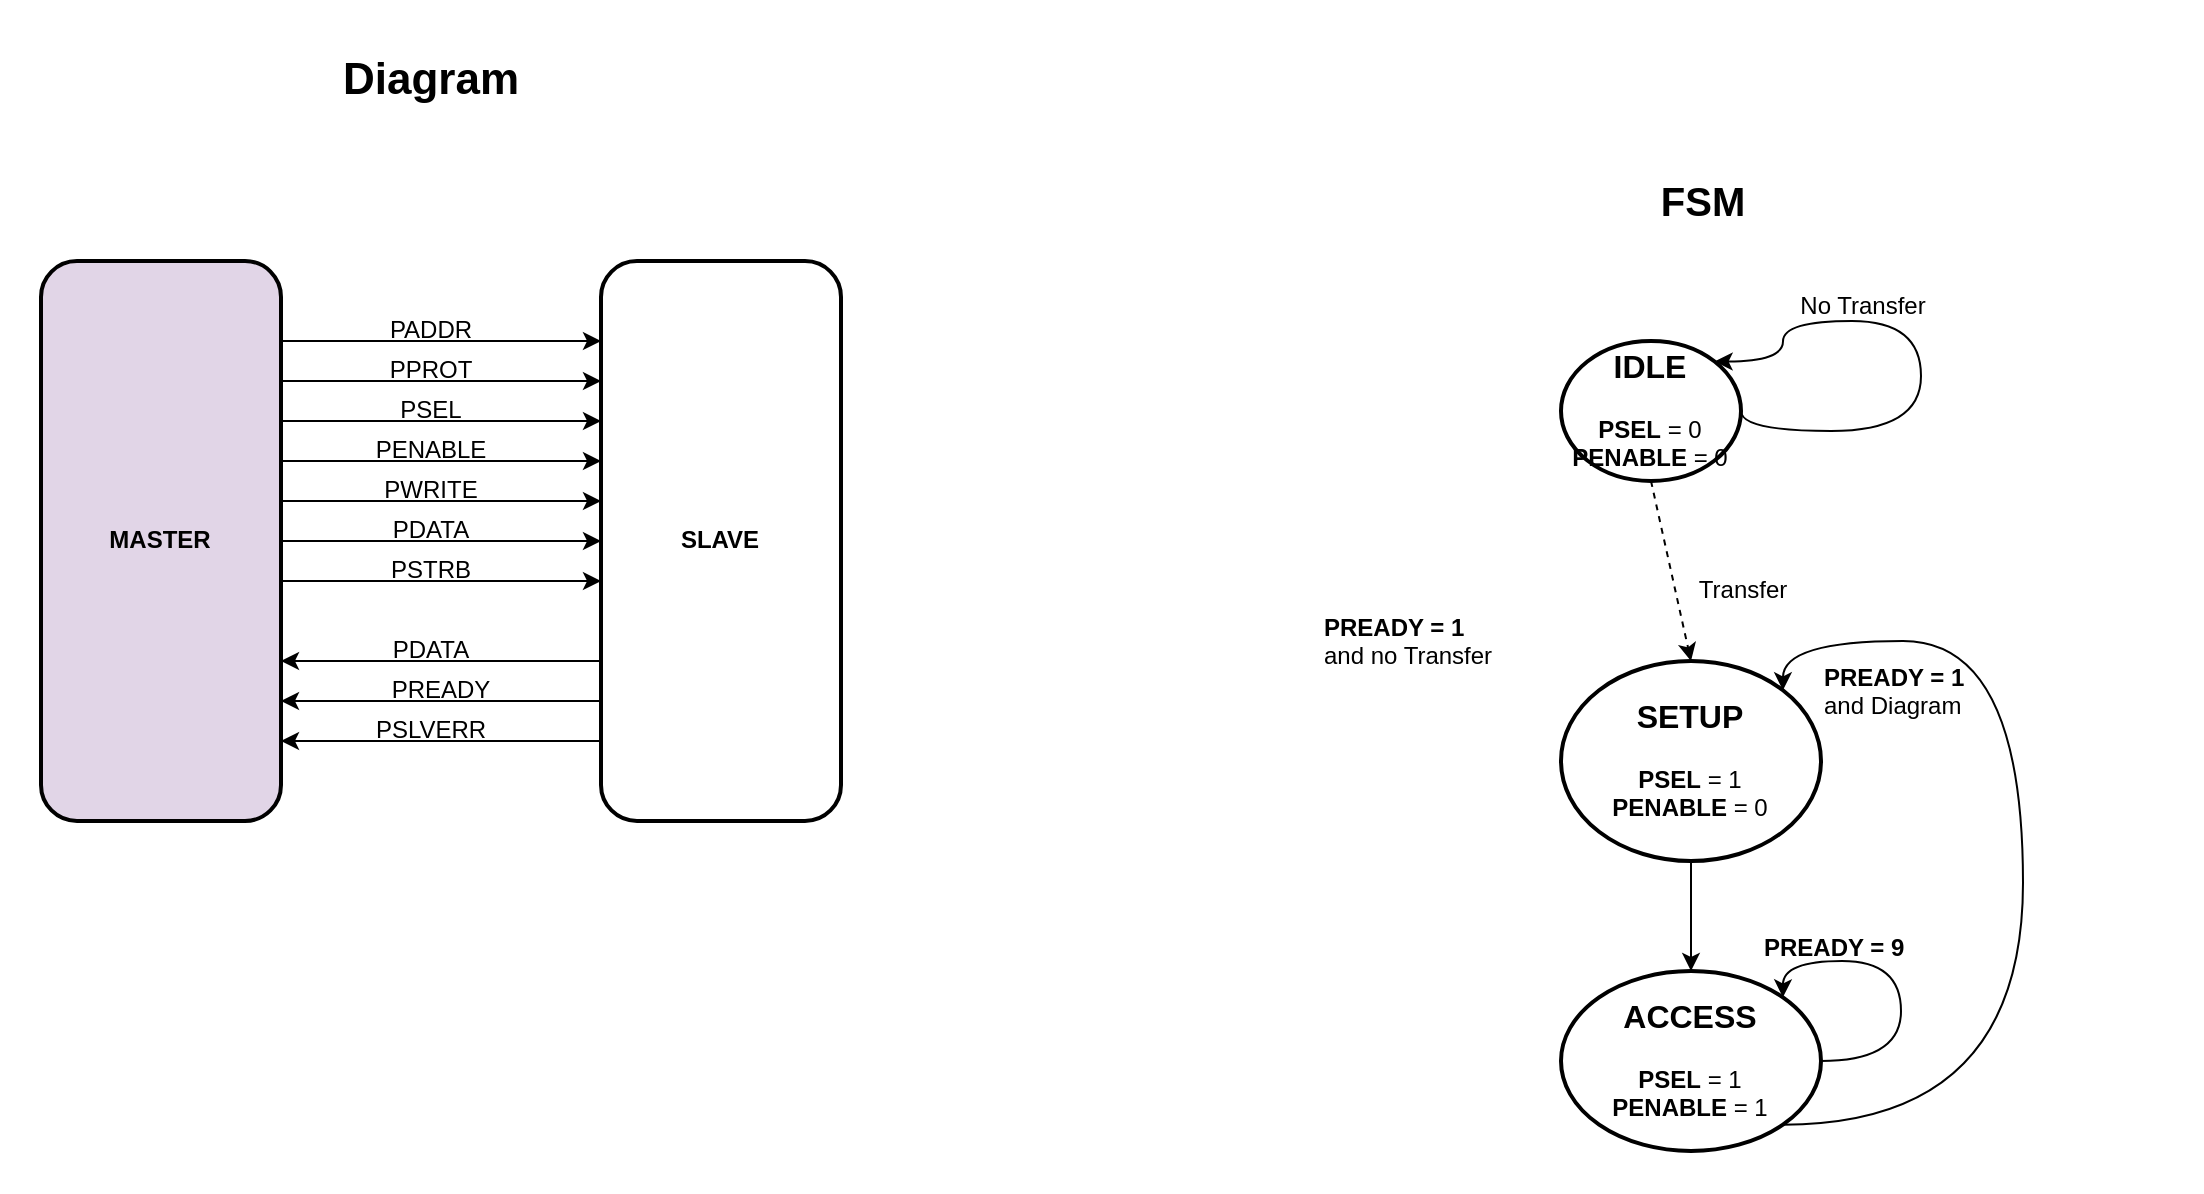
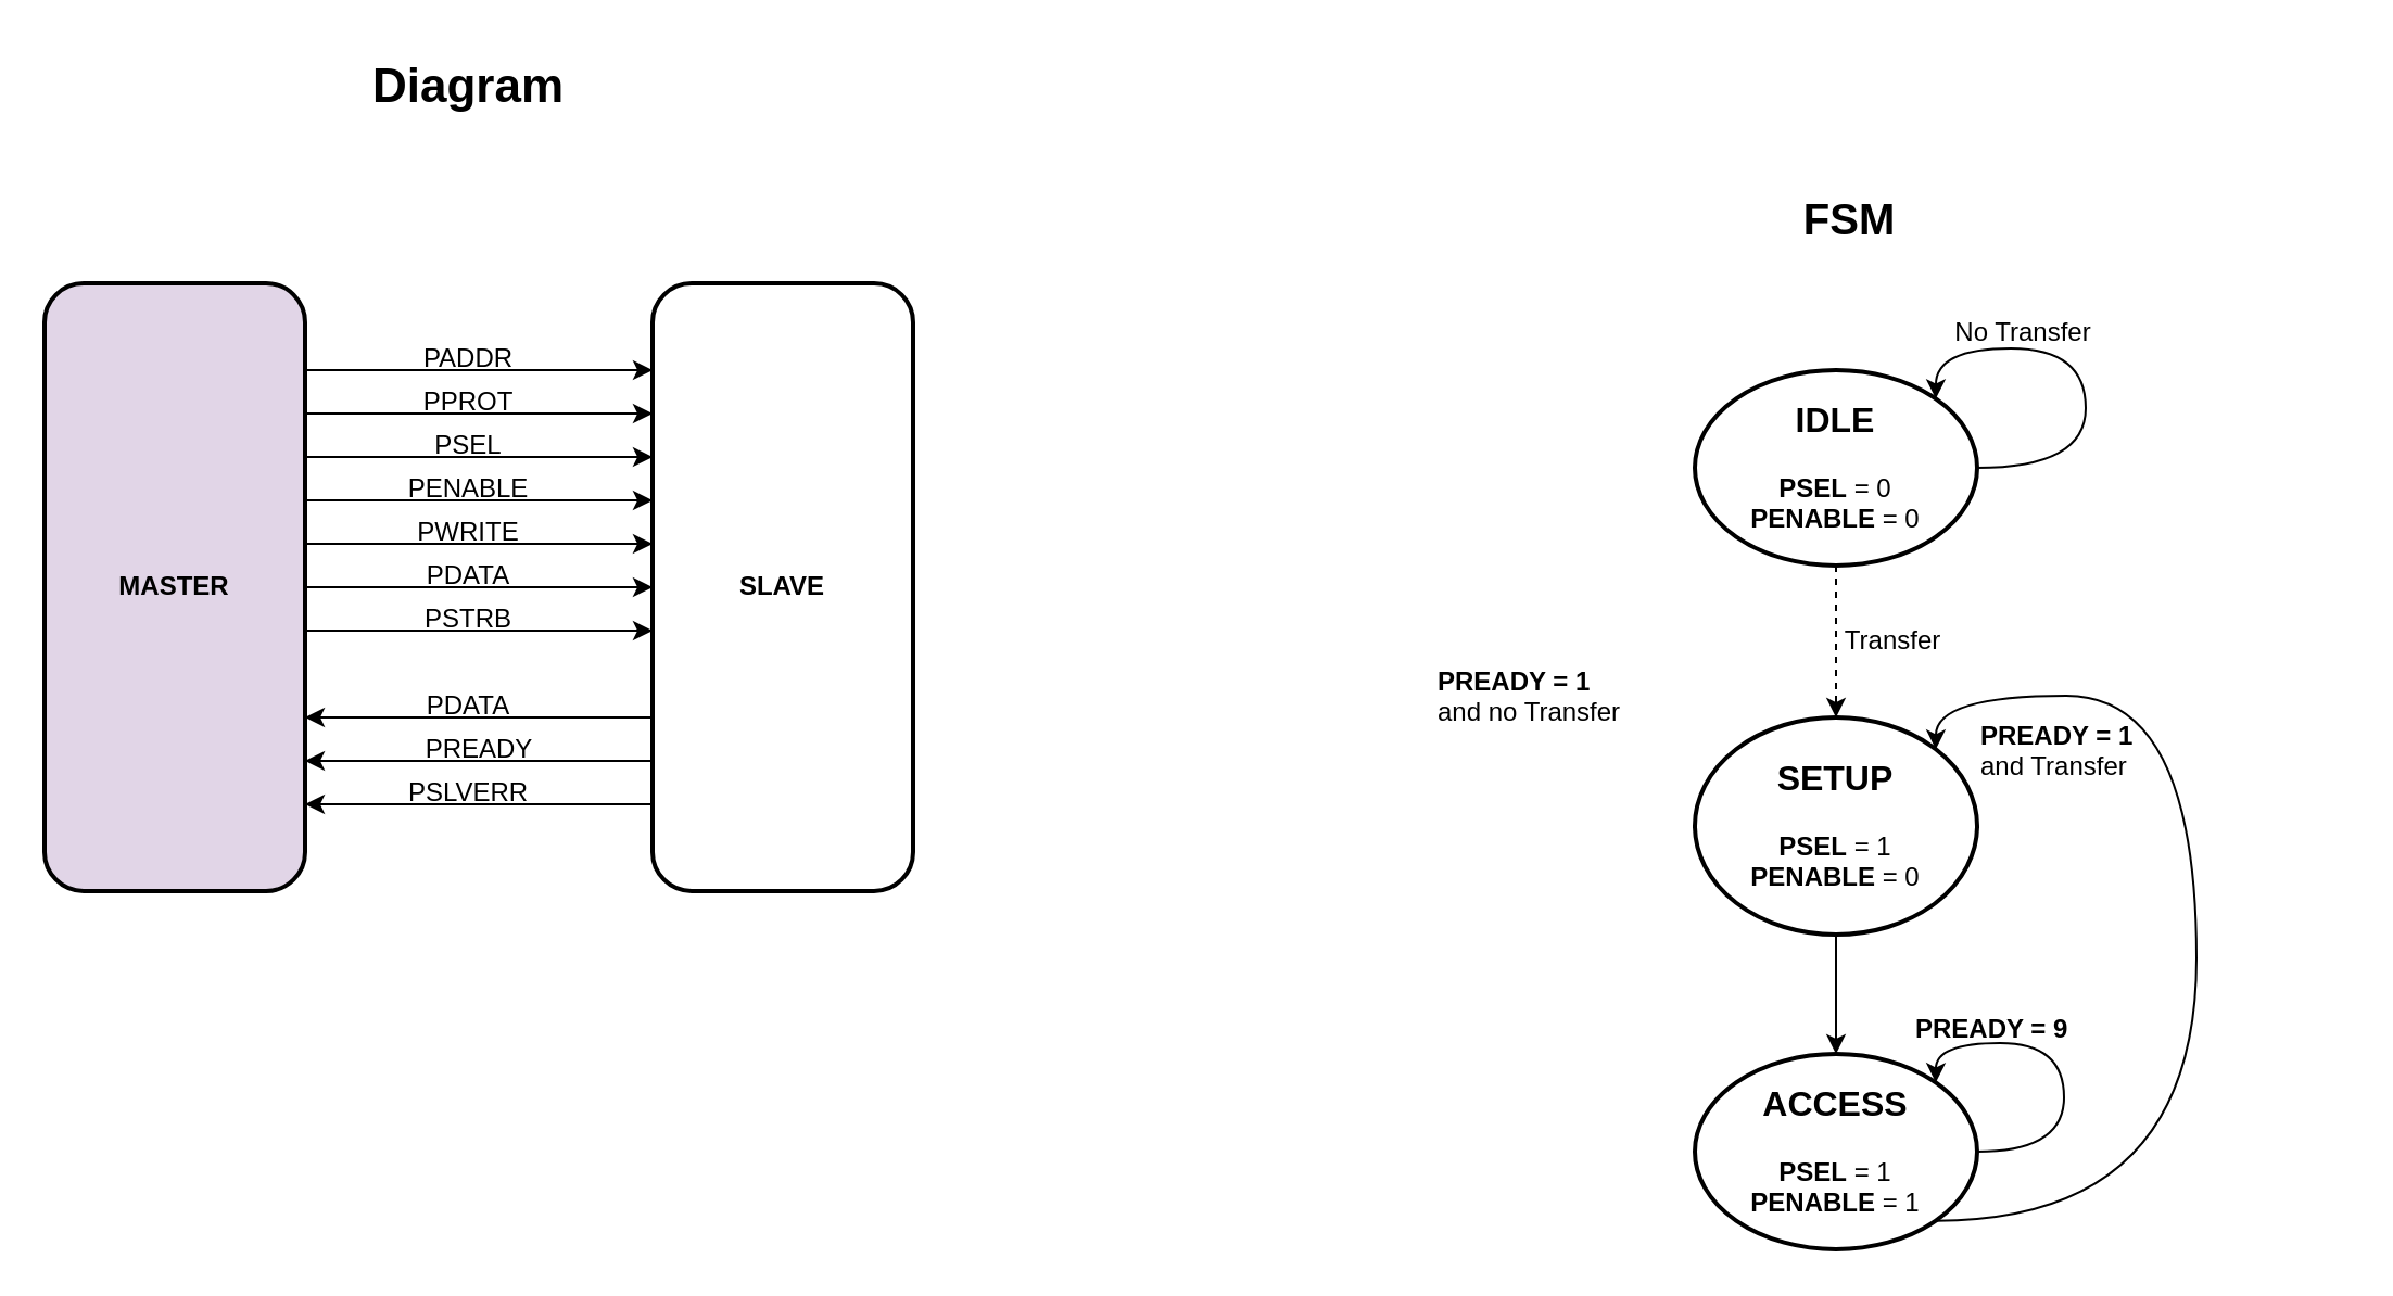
- <mxCell id="26" value="&lt;b&gt;&lt;font style=&quot;font-size: 16px;&quot;&gt;IDLE&lt;/font&gt;&lt;/b&gt;&lt;br&gt;&lt;b&gt;&lt;br&gt;PSEL&lt;/b&gt; = 0&lt;br&gt;&lt;b&gt;PENABLE&lt;/b&gt; = 0" style="ellipse;whiteSpace=wrap;html=1;strokeWidth=2;" vertex="1" parent="1"><mxGeometry x="780" y="170" width="90" height="70" as="geometry" /></mxCell>
+ <mxCell id="26" value="&lt;b&gt;&lt;font style=&quot;font-size: 16px;&quot;&gt;IDLE&lt;/font&gt;&lt;/b&gt;&lt;br&gt;&lt;b&gt;&lt;br&gt;PSEL&lt;/b&gt; = 0&lt;br&gt;&lt;b&gt;PENABLE&lt;/b&gt; = 0" style="ellipse;whiteSpace=wrap;html=1;strokeWidth=2;" vertex="1" parent="1"><mxGeometry x="780" y="170" width="130" height="90" as="geometry" /></mxCell>
- <mxCell id="35" value="&lt;b&gt;PREADY = 1&amp;nbsp;&lt;/b&gt;&lt;br&gt;and Diagram" style="text;whiteSpace=wrap;html=1;" vertex="1" parent="1"><mxGeometry x="910" y="325" width="170" height="40" as="geometry" /></mxCell>
+ <mxCell id="35" value="&lt;b&gt;PREADY = 1&amp;nbsp;&lt;/b&gt;&lt;br&gt;and Transfer" style="text;whiteSpace=wrap;html=1;" vertex="1" parent="1"><mxGeometry x="910" y="325" width="170" height="40" as="geometry" /></mxCell>
